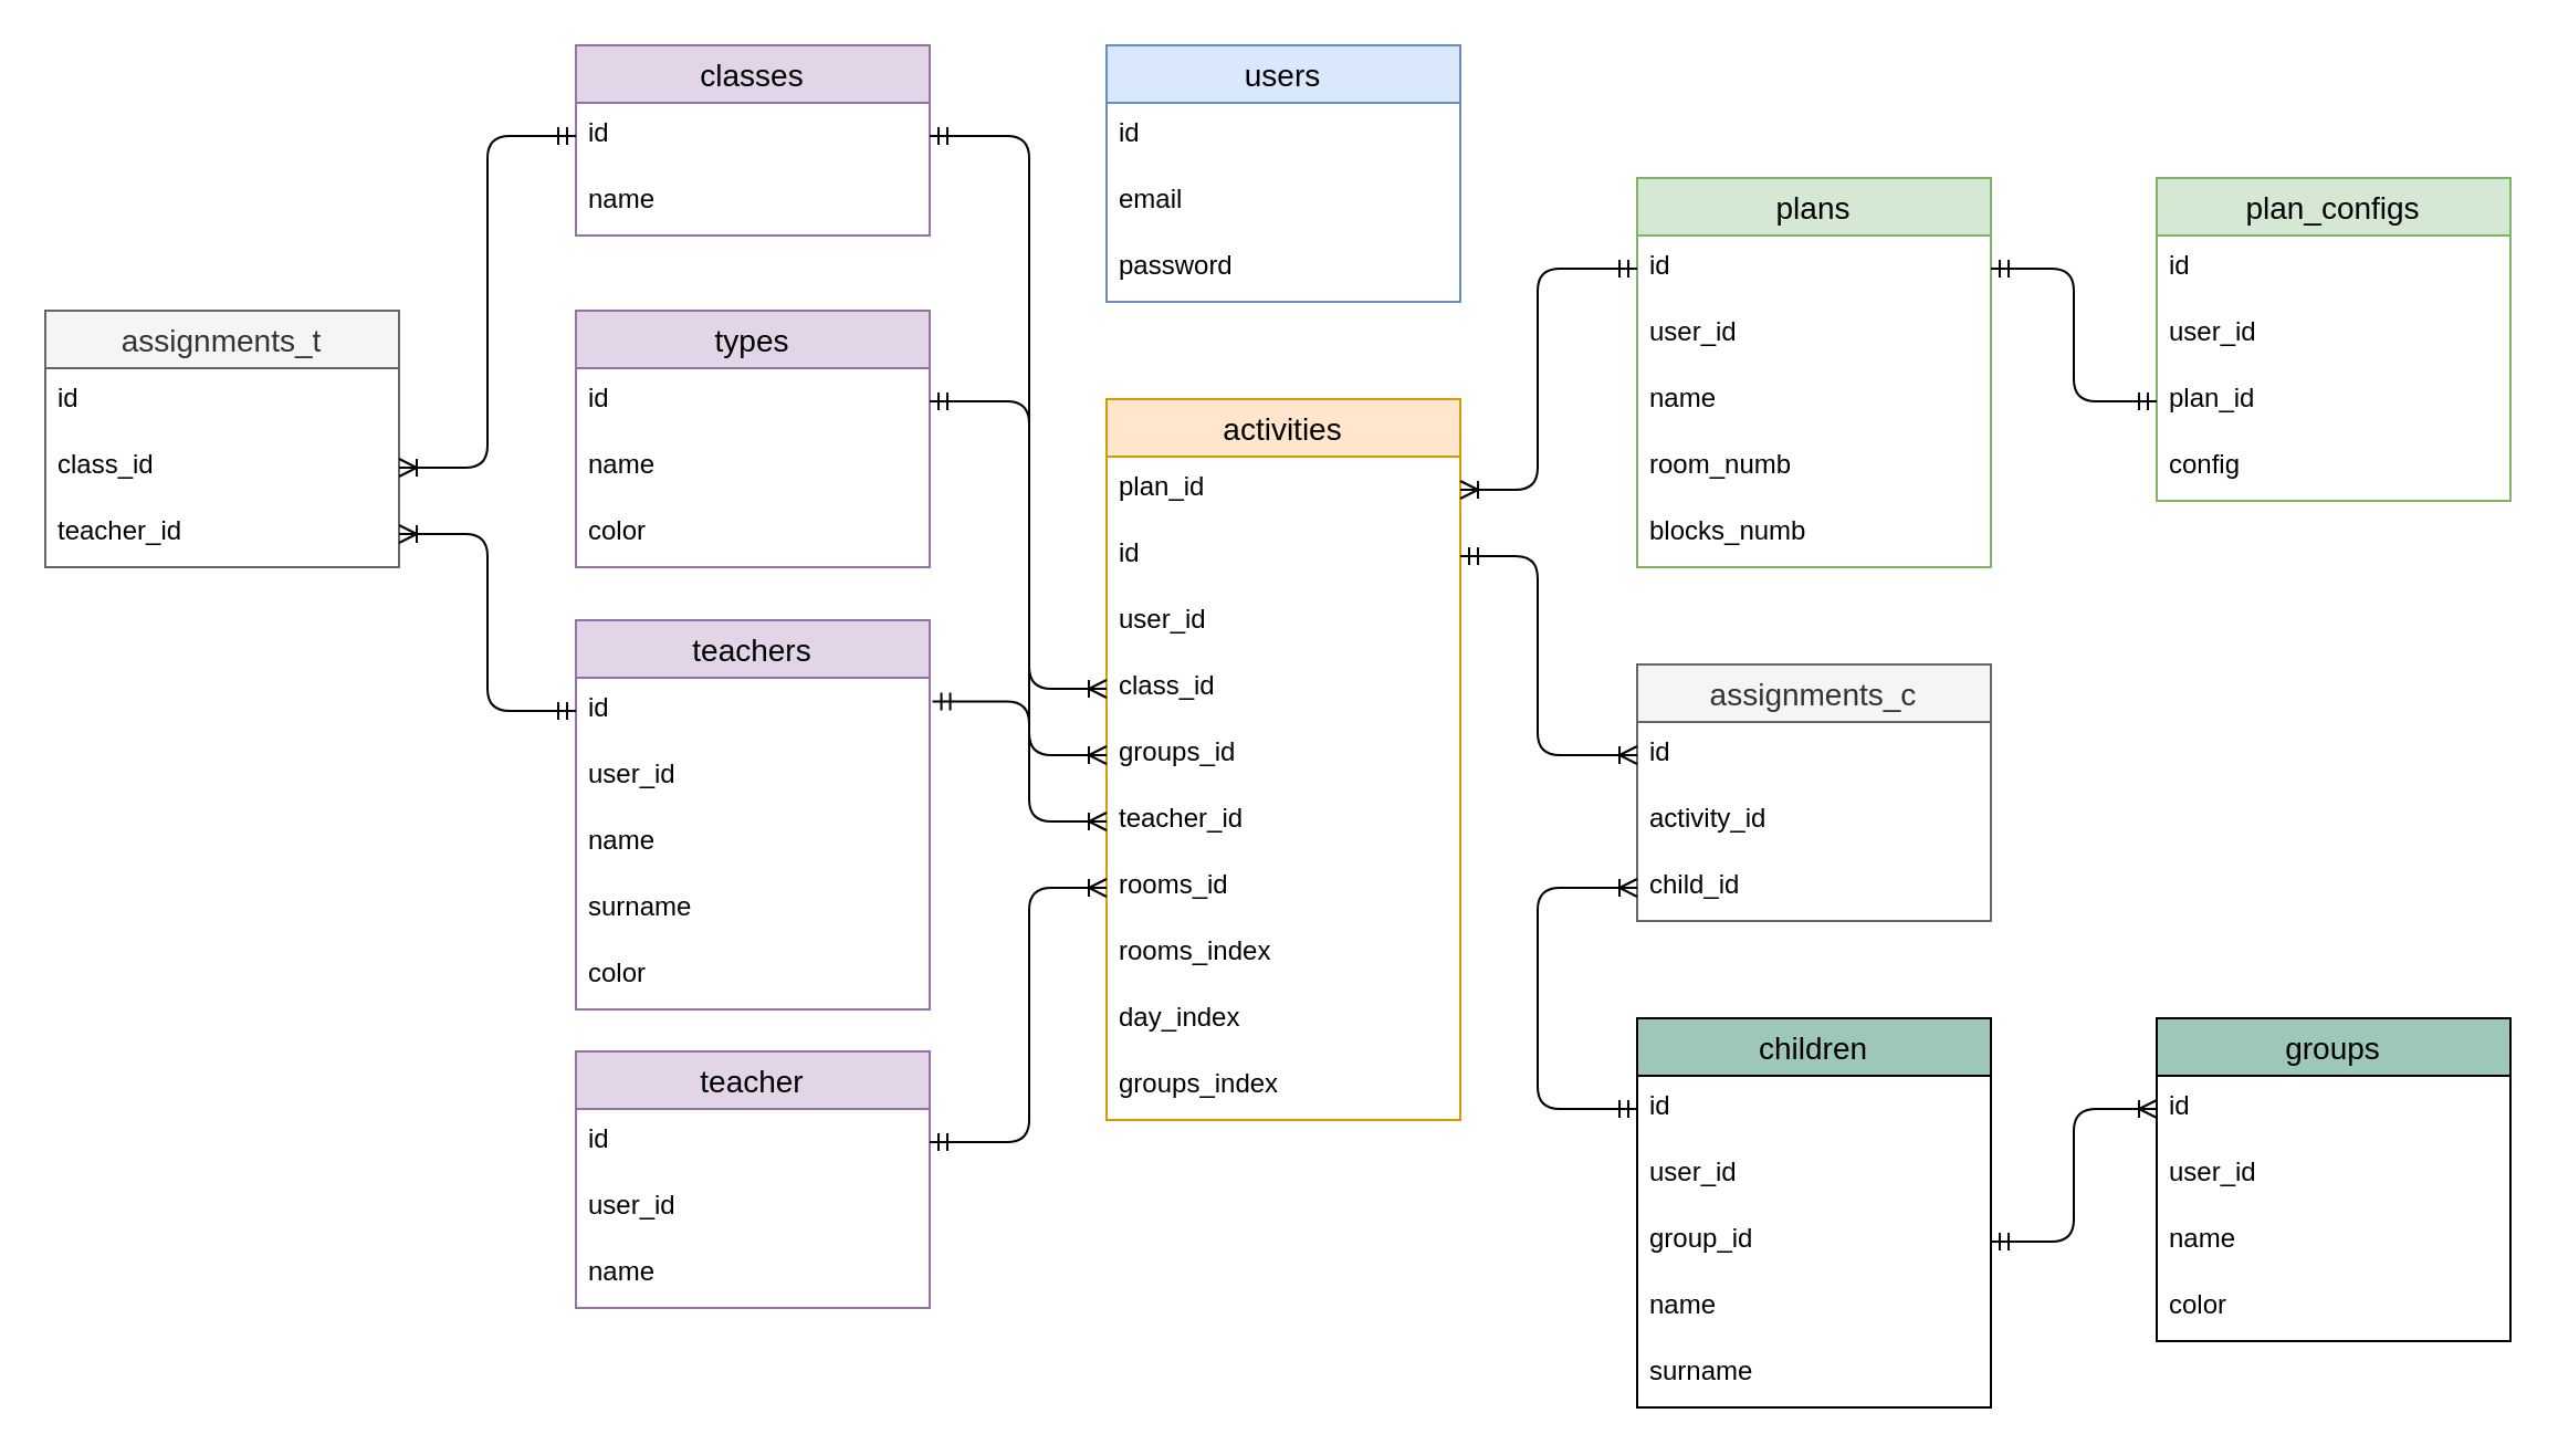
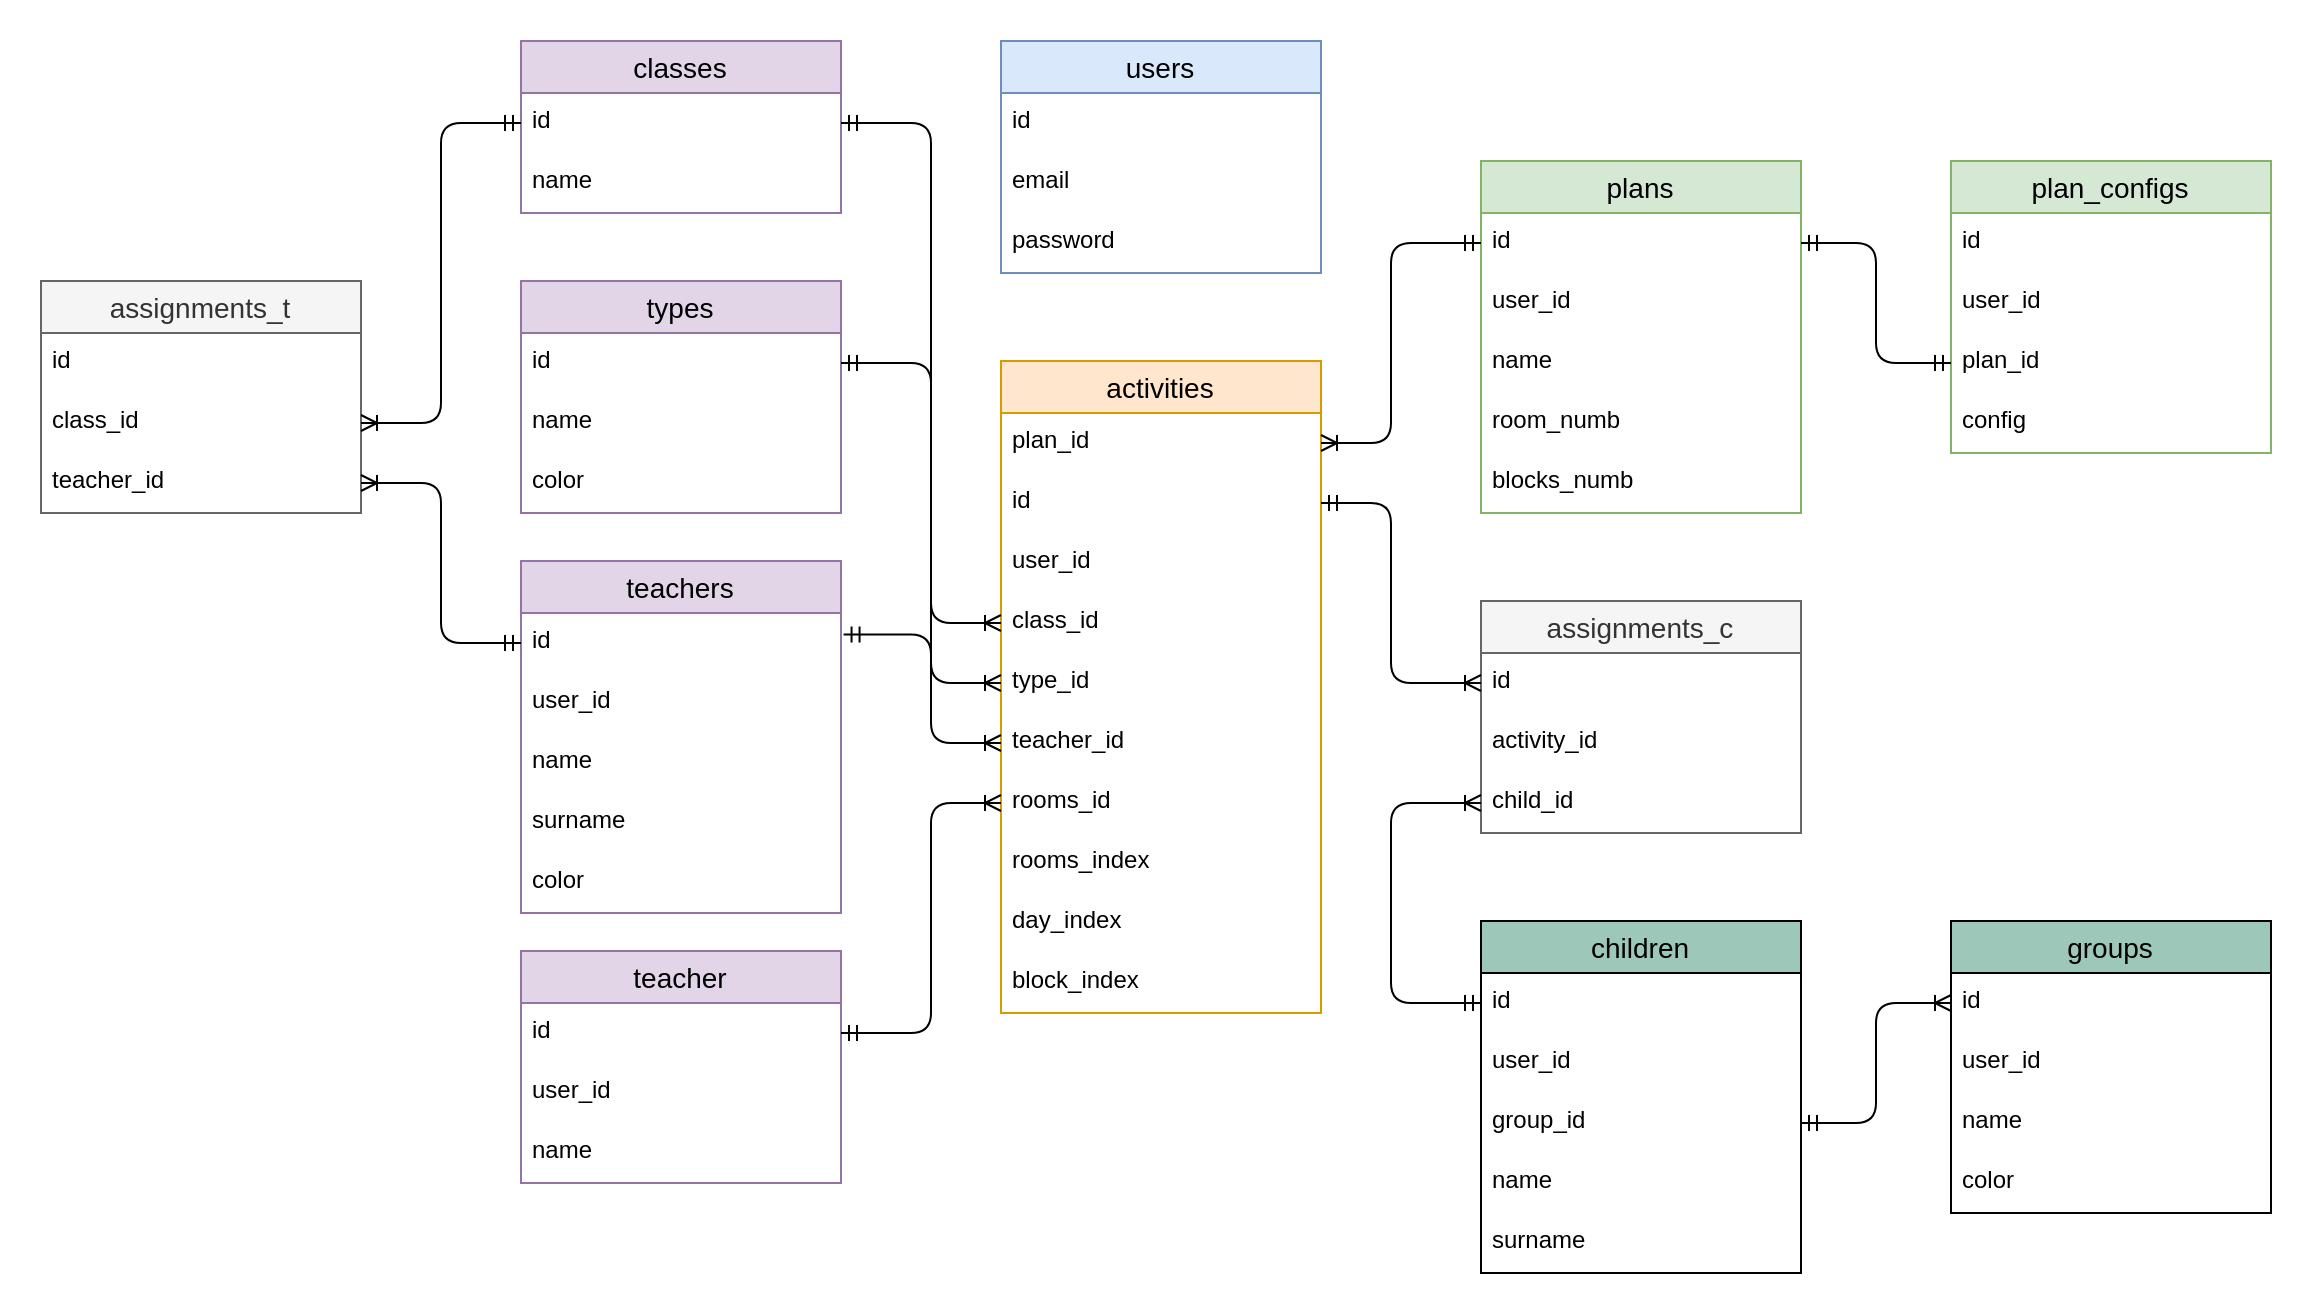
- <mxCell id="38" value="groups_id" style="text;strokeColor=none;fillColor=none;spacingLeft=4;spacingRight=4;overflow=hidden;rotatable=0;points=[[0,0.5],[1,0.5]];portConstraint=eastwest;fontSize=12;" vertex="1" parent="33"><mxGeometry y="146" width="160" height="30" as="geometry" /></mxCell>
+ <mxCell id="38" value="type_id" style="text;strokeColor=none;fillColor=none;spacingLeft=4;spacingRight=4;overflow=hidden;rotatable=0;points=[[0,0.5],[1,0.5]];portConstraint=eastwest;fontSize=12;" vertex="1" parent="33"><mxGeometry y="146" width="160" height="30" as="geometry" /></mxCell>
- <mxCell id="43" value="groups_index" style="text;strokeColor=none;fillColor=none;spacingLeft=4;spacingRight=4;overflow=hidden;rotatable=0;points=[[0,0.5],[1,0.5]];portConstraint=eastwest;fontSize=12;" vertex="1" parent="33"><mxGeometry y="296" width="160" height="30" as="geometry" /></mxCell>
+ <mxCell id="43" value="block_index" style="text;strokeColor=none;fillColor=none;spacingLeft=4;spacingRight=4;overflow=hidden;rotatable=0;points=[[0,0.5],[1,0.5]];portConstraint=eastwest;fontSize=12;" vertex="1" parent="33"><mxGeometry y="296" width="160" height="30" as="geometry" /></mxCell>
